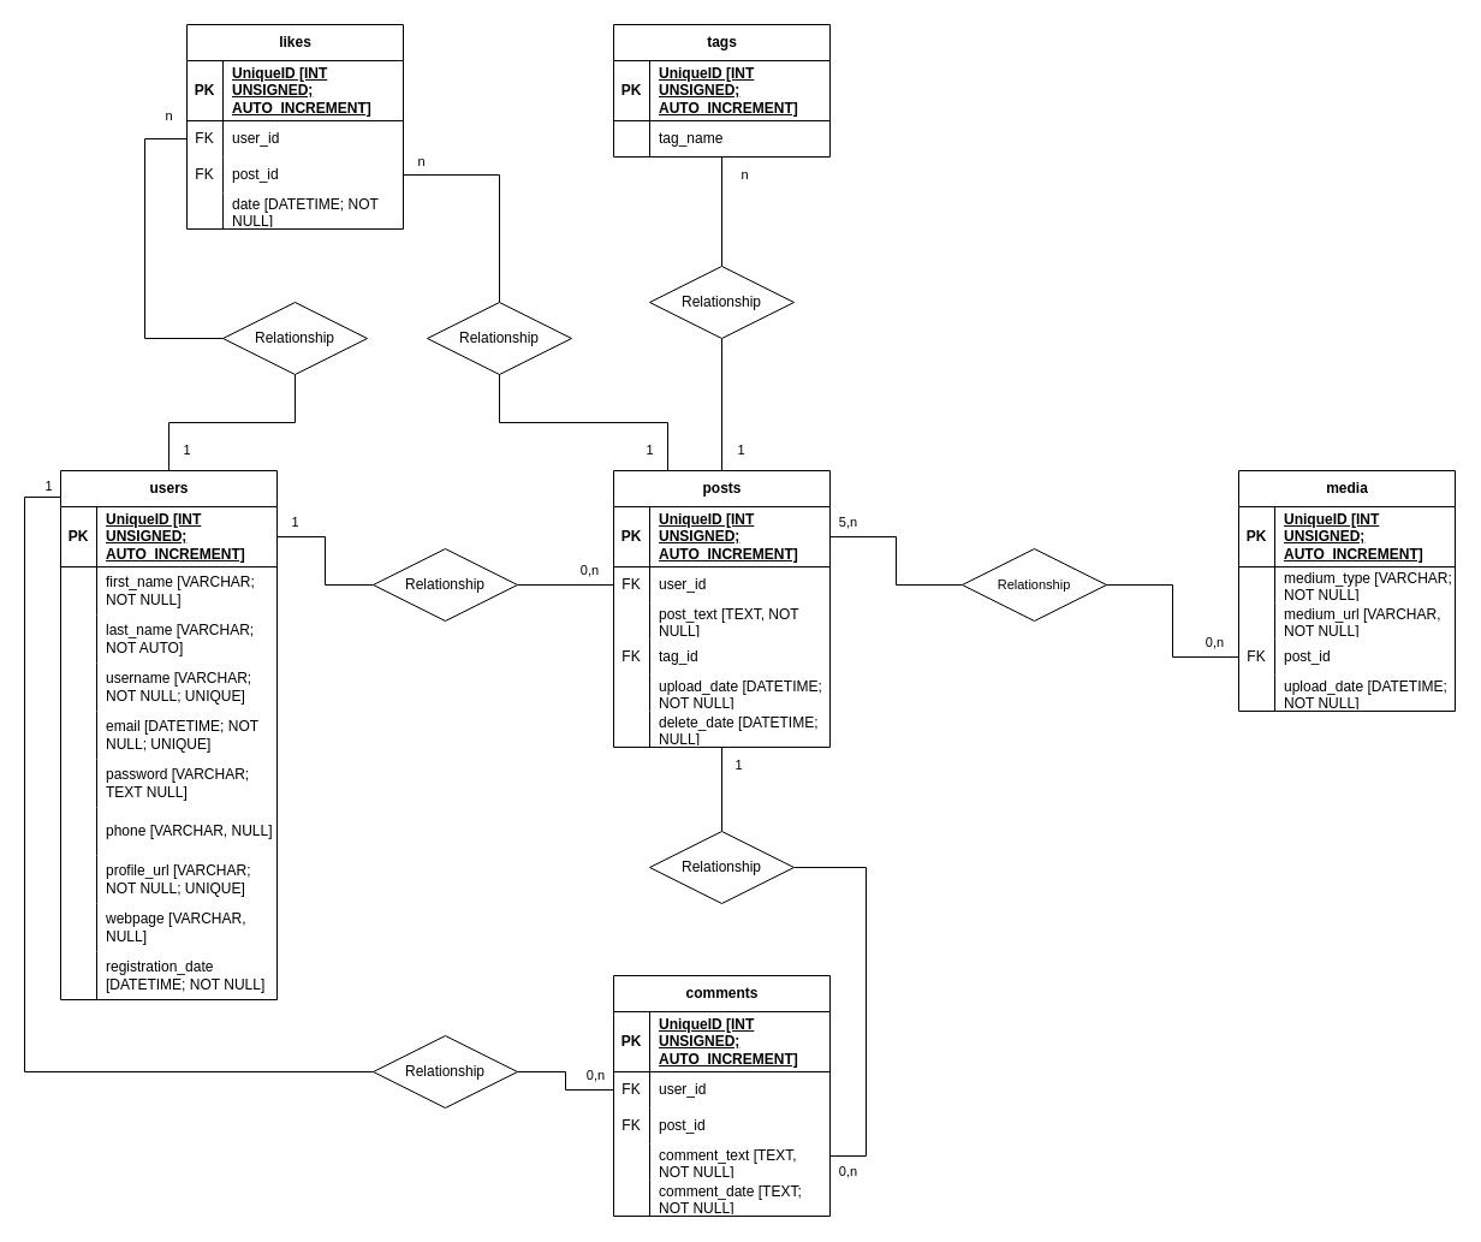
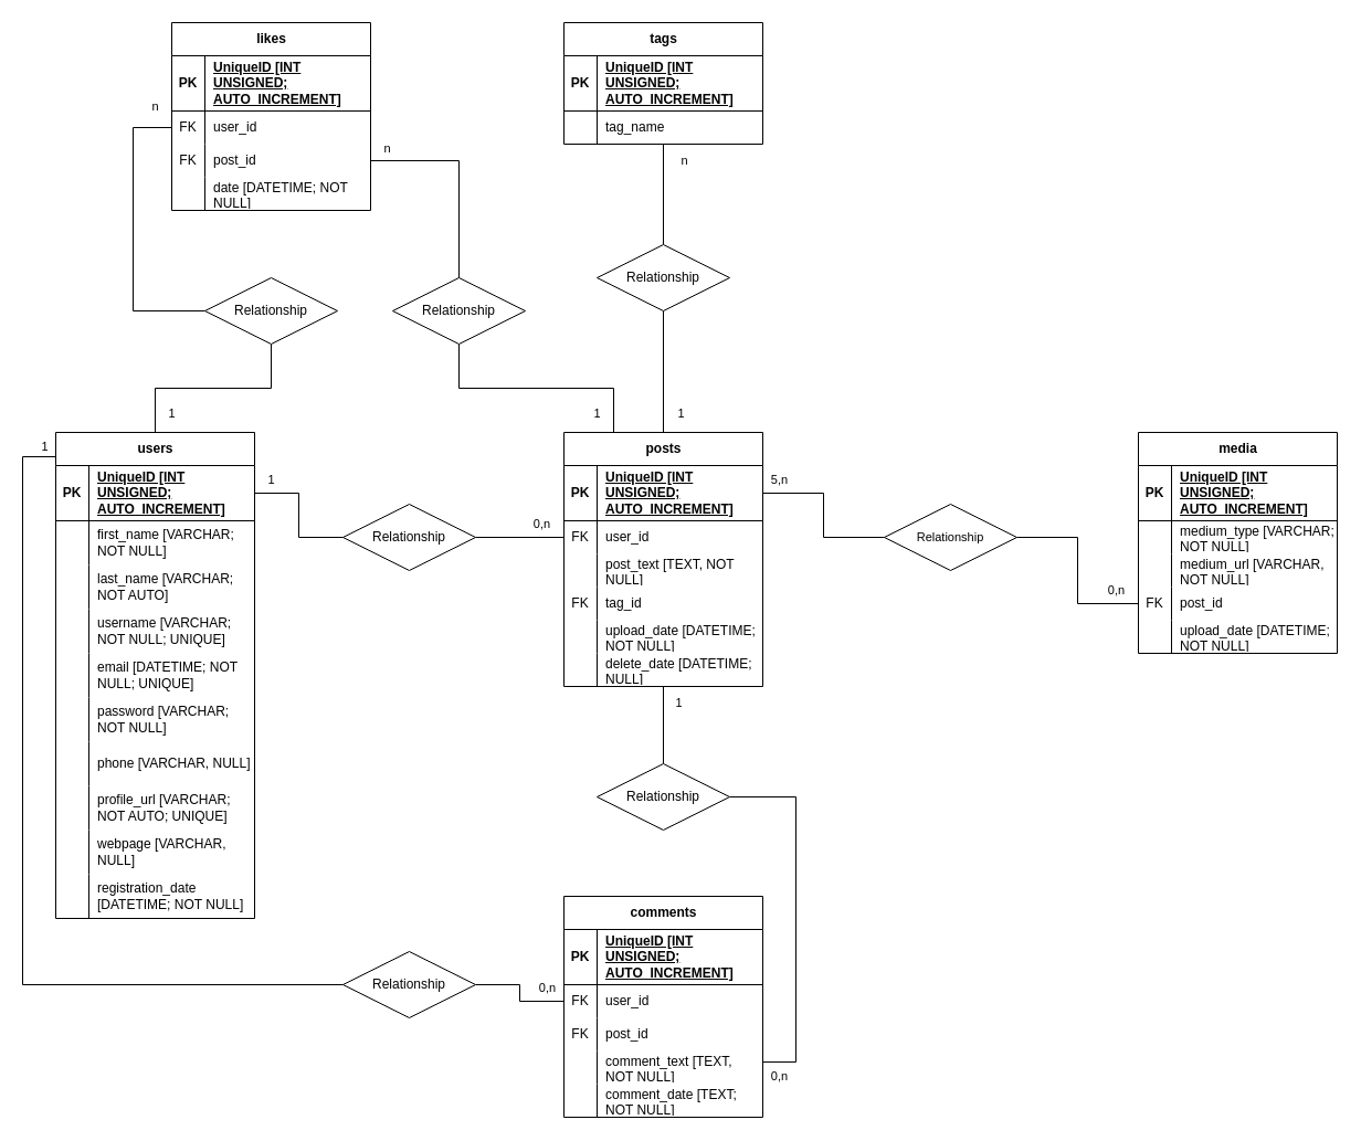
- <mxCell id="20" value="password [VARCHAR; TEXT NULL]" style="shape=partialRectangle;connectable=0;fillColor=none;top=0;left=0;bottom=0;right=0;align=left;spacingLeft=6;overflow=hidden;whiteSpace=wrap;html=1;" parent="18" vertex="1"><mxGeometry x="30" width="150" height="40" as="geometry"><mxRectangle width="150" height="40" as="alternateBounds" /></mxGeometry></mxCell>
+ <mxCell id="20" value="password [VARCHAR; NOT NULL]" style="shape=partialRectangle;connectable=0;fillColor=none;top=0;left=0;bottom=0;right=0;align=left;spacingLeft=6;overflow=hidden;whiteSpace=wrap;html=1;" parent="18" vertex="1"><mxGeometry x="30" width="150" height="40" as="geometry"><mxRectangle width="150" height="40" as="alternateBounds" /></mxGeometry></mxCell>
- <mxCell id="26" value="profile_url [VARCHAR; NOT NULL; UNIQUE]" style="shape=partialRectangle;connectable=0;fillColor=none;top=0;left=0;bottom=0;right=0;align=left;spacingLeft=6;overflow=hidden;whiteSpace=wrap;html=1;" parent="24" vertex="1"><mxGeometry x="30" width="150" height="40" as="geometry"><mxRectangle width="150" height="40" as="alternateBounds" /></mxGeometry></mxCell>
+ <mxCell id="26" value="profile_url [VARCHAR; NOT AUTO; UNIQUE]" style="shape=partialRectangle;connectable=0;fillColor=none;top=0;left=0;bottom=0;right=0;align=left;spacingLeft=6;overflow=hidden;whiteSpace=wrap;html=1;" parent="24" vertex="1"><mxGeometry x="30" width="150" height="40" as="geometry"><mxRectangle width="150" height="40" as="alternateBounds" /></mxGeometry></mxCell>
